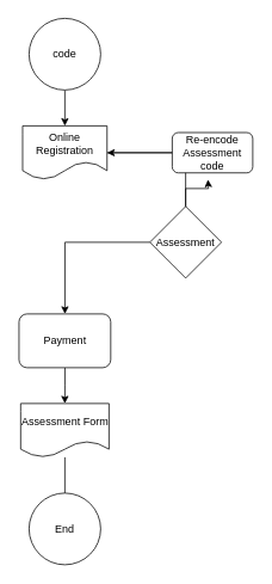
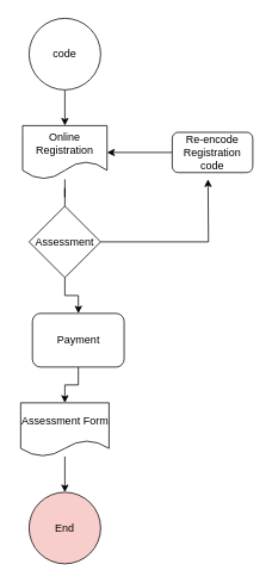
- <mxCell id="15" value="Re-encode Assessment code" style="rounded=1;whiteSpace=wrap;html=1;" parent="1" vertex="1"><mxGeometry x="192" y="147.5" width="90" height="45" as="geometry" /></mxCell>
+ <mxCell id="15" value="Re-encode Registration code" style="rounded=1;whiteSpace=wrap;html=1;" parent="1" vertex="1"><mxGeometry x="192" y="147.5" width="90" height="45" as="geometry" /></mxCell>
- <mxCell id="8" value="Assessment" style="rhombus;whiteSpace=wrap;html=1;" parent="1" vertex="1"><mxGeometry x="167" y="230" width="80" height="80" as="geometry" /></mxCell>
+ <mxCell id="8" value="Assessment" style="rhombus;whiteSpace=wrap;html=1;" parent="1" vertex="1"><mxGeometry x="32" y="230" width="80" height="80" as="geometry" /></mxCell>
- <mxCell id="10" value="Payment" style="rounded=1;whiteSpace=wrap;html=1;" parent="1" vertex="1"><mxGeometry x="20.75" y="350" width="102.5" height="60" as="geometry" /></mxCell>
+ <mxCell id="10" value="Payment" style="rounded=1;whiteSpace=wrap;html=1;" parent="1" vertex="1"><mxGeometry x="35.75" y="350" width="102.5" height="60" as="geometry" /></mxCell>
- <mxCell id="11" value="" style="edgeStyle=orthogonalEdgeStyle;rounded=0;orthogonalLoop=1;jettySize=auto;html=1;endArrow=none;" parent="1" source="12" target="13" edge="1"><mxGeometry relative="1" as="geometry" /></mxCell>
+ <mxCell id="11" value="" style="edgeStyle=orthogonalEdgeStyle;rounded=0;orthogonalLoop=1;jettySize=auto;html=1;" parent="1" source="12" target="13" edge="1"><mxGeometry relative="1" as="geometry" /></mxCell>
- <mxCell id="13" value="End" style="ellipse;whiteSpace=wrap;html=1;aspect=fixed;" parent="1" vertex="1"><mxGeometry x="32" y="550" width="80" height="80" as="geometry" /></mxCell>
+ <mxCell id="13" value="End" style="ellipse;whiteSpace=wrap;html=1;aspect=fixed;fillColor=#f8cecc;" parent="1" vertex="1"><mxGeometry x="32" y="550" width="80" height="80" as="geometry" /></mxCell>
